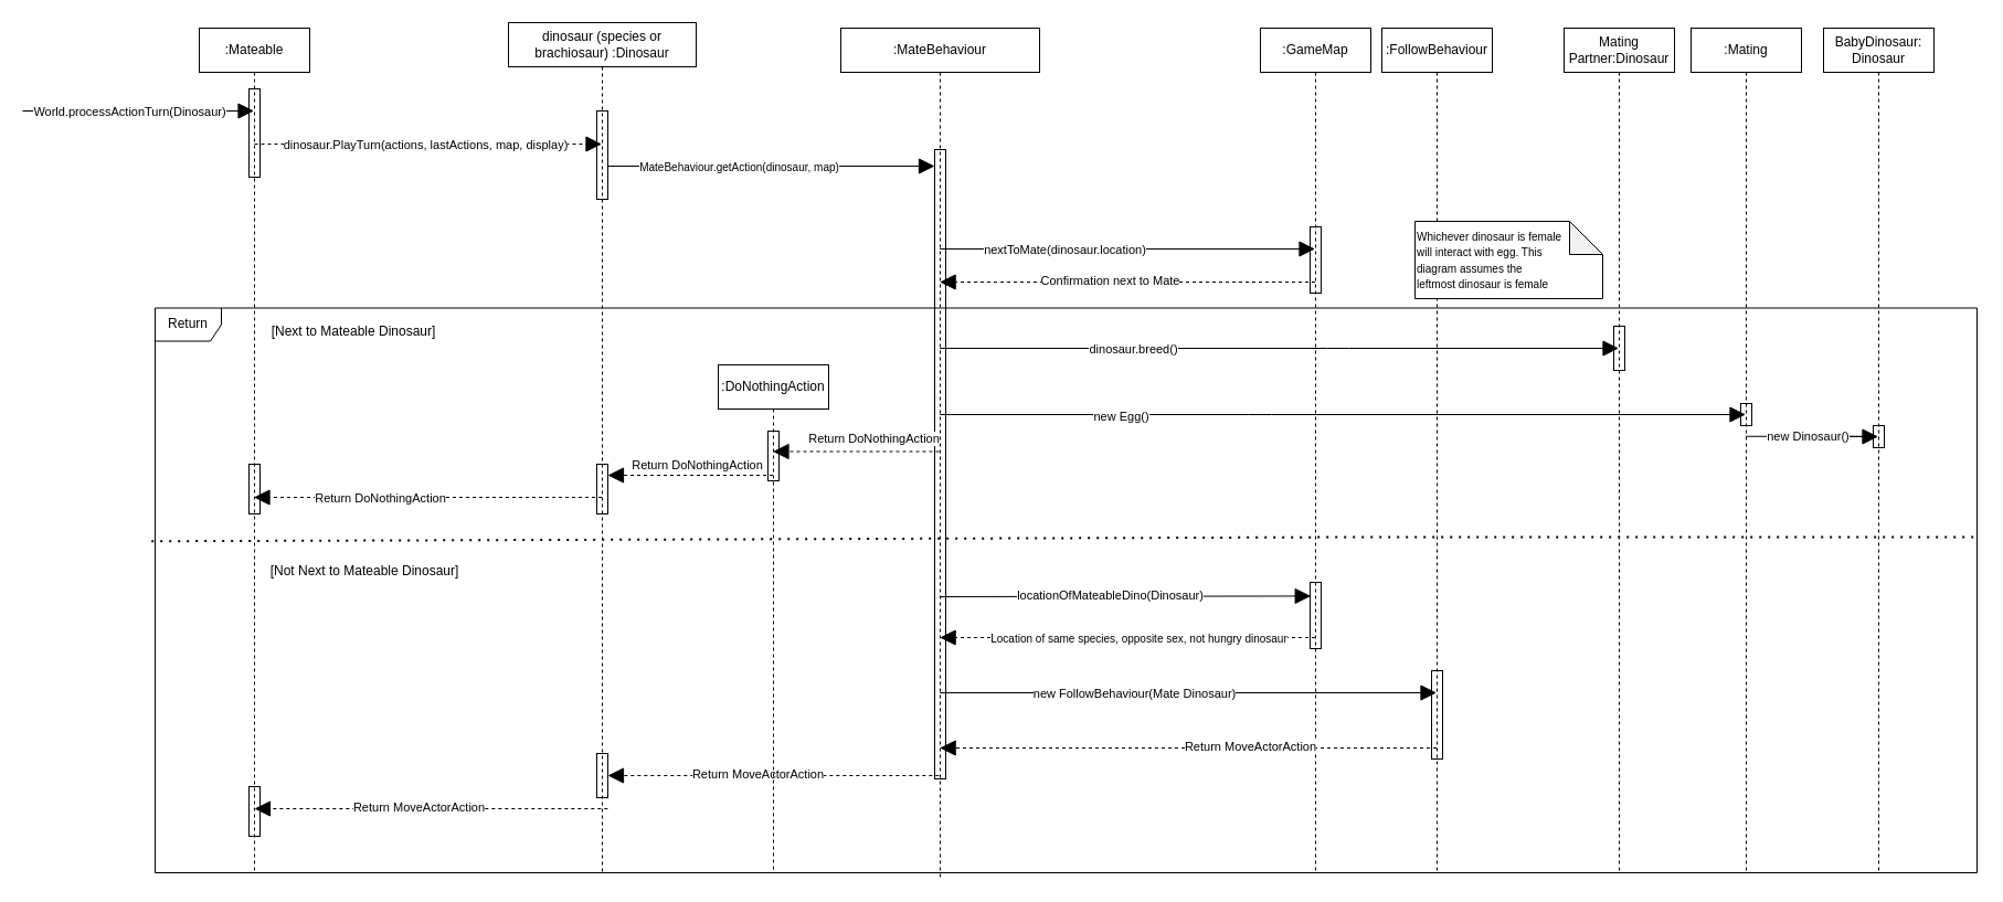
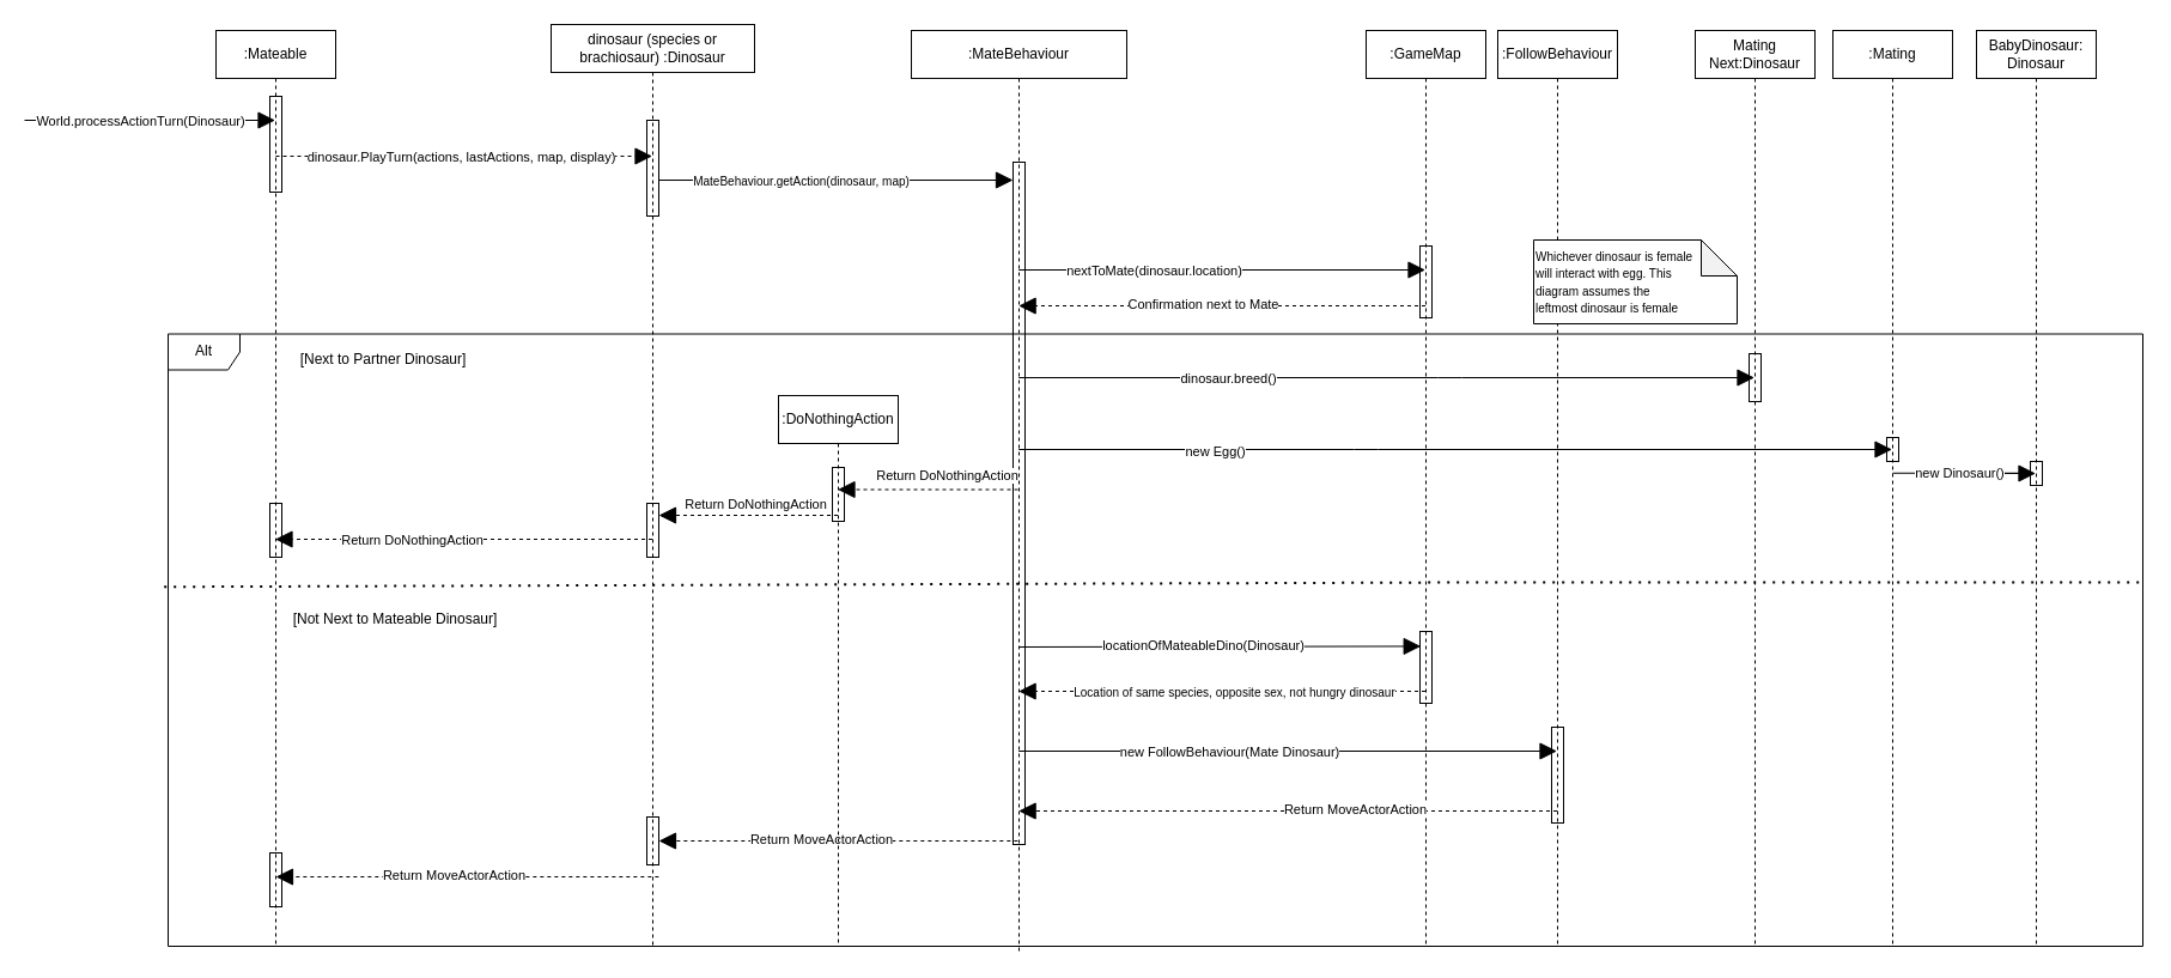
- <mxCell id="25" value="Mating Partner:Dinosaur" style="shape=umlLifeline;perimeter=lifelinePerimeter;whiteSpace=wrap;html=1;container=0;collapsible=0;recursiveResize=0;outlineConnect=0;" parent="1" vertex="1"><mxGeometry x="1415.99" y="25" width="100" height="765" as="geometry" /></mxCell>
+ <mxCell id="25" value="Mating Next:Dinosaur" style="shape=umlLifeline;perimeter=lifelinePerimeter;whiteSpace=wrap;html=1;container=0;collapsible=0;recursiveResize=0;outlineConnect=0;" parent="1" vertex="1"><mxGeometry x="1415.99" y="25" width="100" height="765" as="geometry" /></mxCell>
- <mxCell id="2" value="Return" style="shape=umlFrame;whiteSpace=wrap;html=1;" parent="1" vertex="1"><mxGeometry x="140" y="278.5" width="1650" height="511.5" as="geometry" /></mxCell>
+ <mxCell id="2" value="Alt" style="shape=umlFrame;whiteSpace=wrap;html=1;" parent="1" vertex="1"><mxGeometry x="140" y="278.5" width="1650" height="511.5" as="geometry" /></mxCell>
- <mxCell id="32" value="[Next to Mateable Dinosaur]" style="text;html=1;strokeColor=none;fillColor=none;align=center;verticalAlign=middle;whiteSpace=wrap;rounded=0;" parent="1" vertex="1"><mxGeometry x="240" y="290" width="160" height="20" as="geometry" /></mxCell>
+ <mxCell id="32" value="[Next to Partner Dinosaur]" style="text;html=1;strokeColor=none;fillColor=none;align=center;verticalAlign=middle;whiteSpace=wrap;rounded=0;" parent="1" vertex="1"><mxGeometry x="240" y="290" width="160" height="20" as="geometry" /></mxCell>
